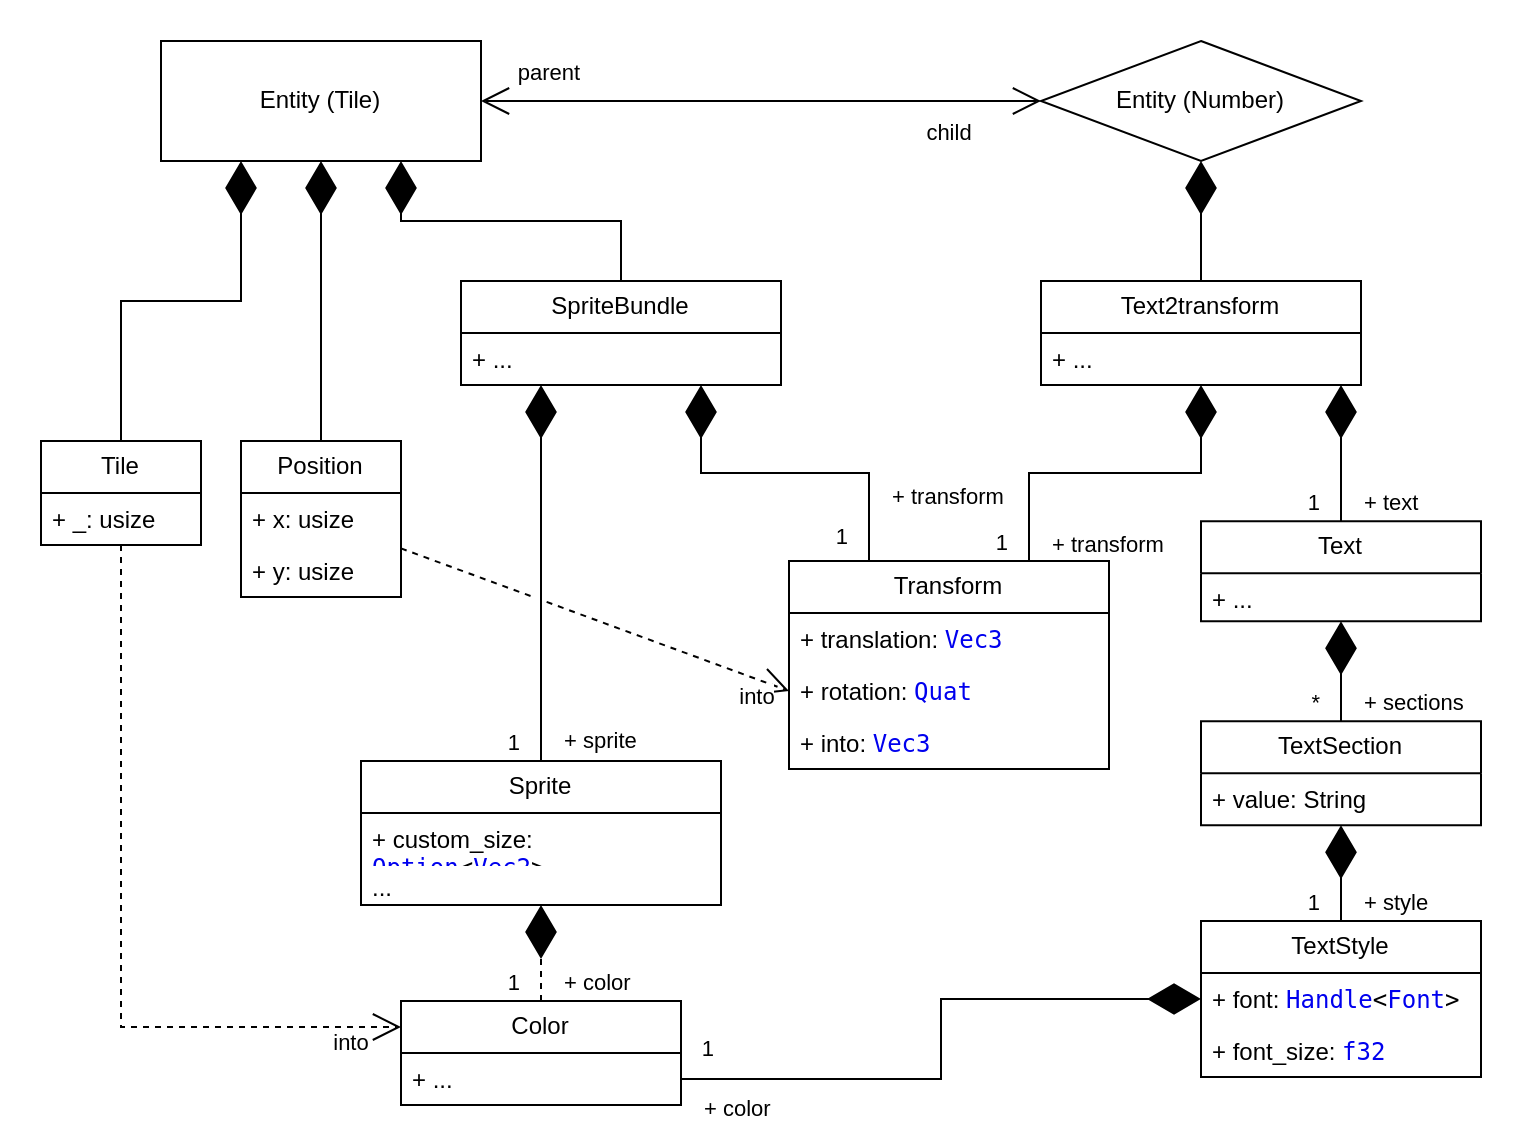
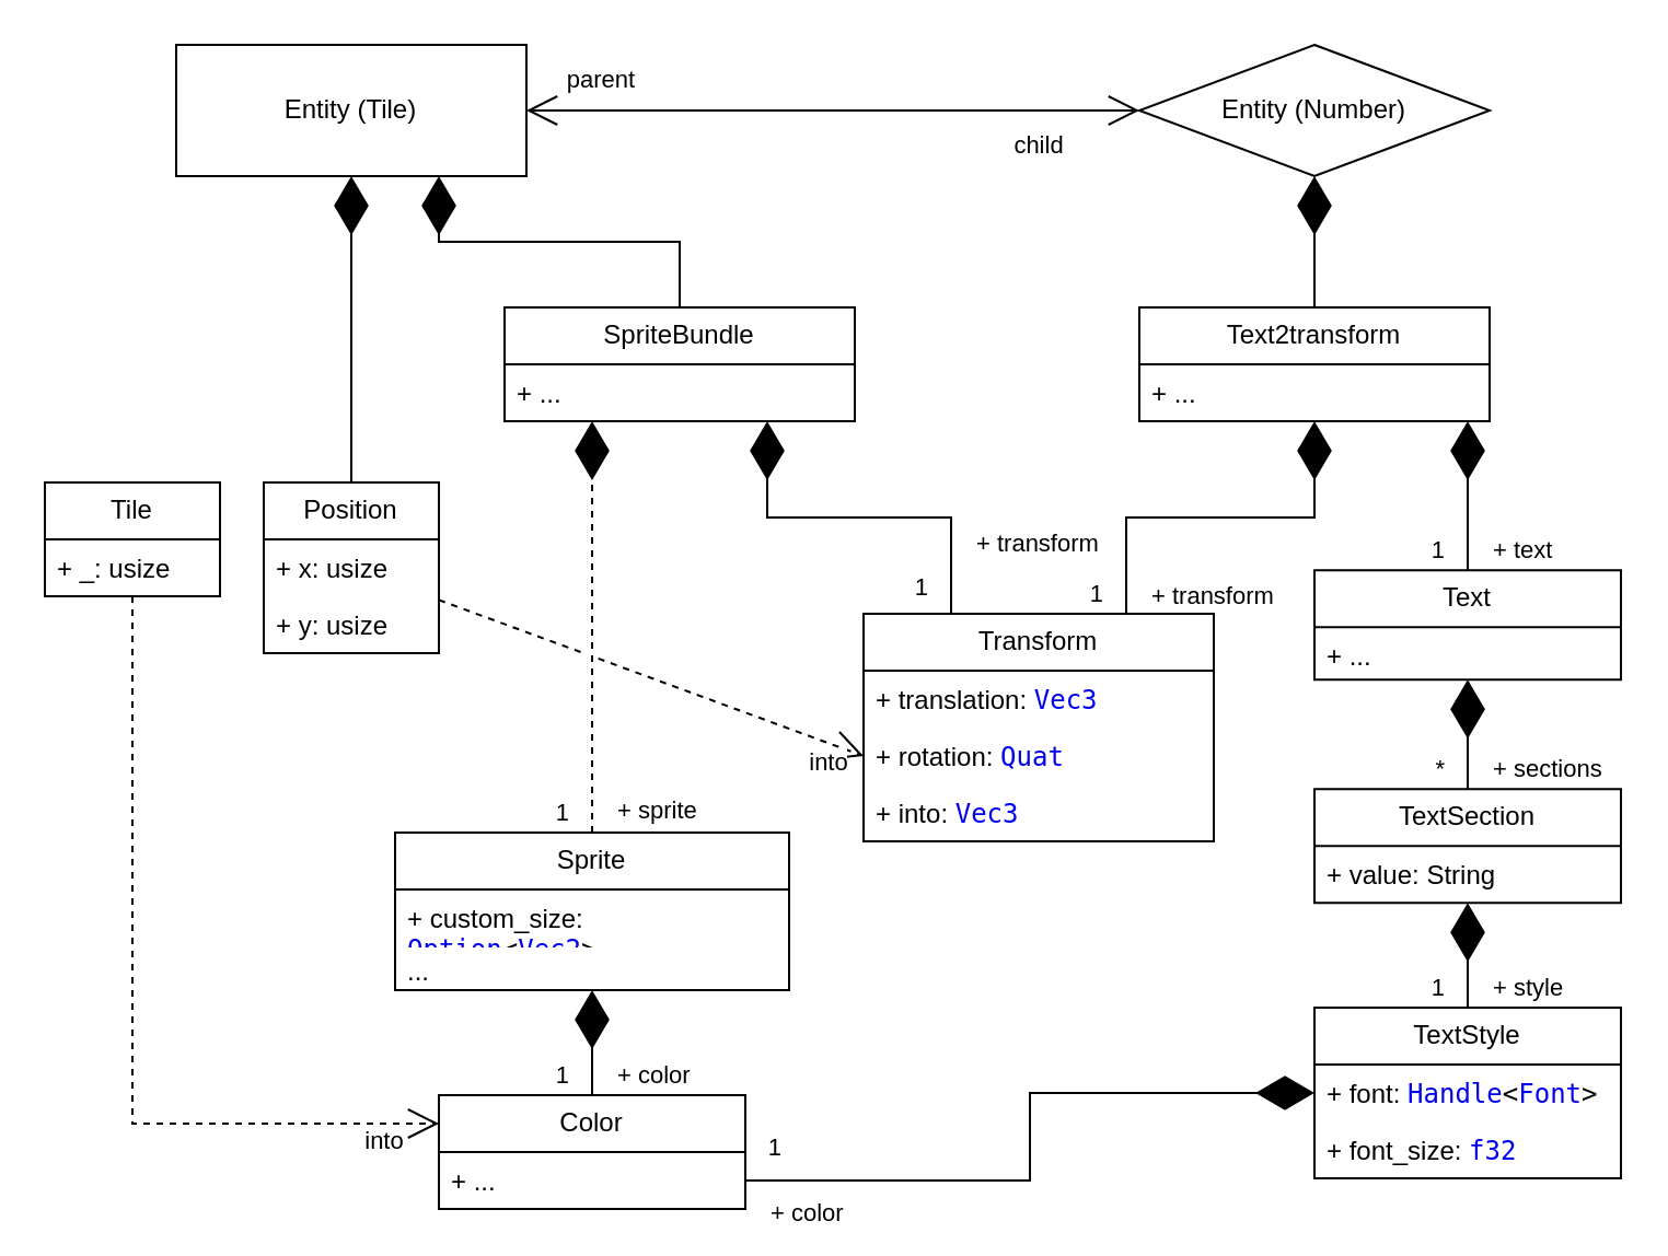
- <mxCell id="23" value="" style="endArrow=diamondThin;endFill=1;endSize=24;html=1;rounded=0;exitX=0.5;exitY=0;exitDx=0;exitDy=0;edgeStyle=elbowEdgeStyle;elbow=vertical;entryX=0.25;entryY=1;entryDx=0;entryDy=0;" edge="1" parent="1" source="2" target="22"><mxGeometry width="160" relative="1" as="geometry"><mxPoint x="450" y="309" as="sourcePoint" /><mxPoint x="550" y="220" as="targetPoint" /></mxGeometry></mxCell>
- <mxCell id="16" value="" style="endArrow=diamondThin;endFill=1;endSize=24;html=1;rounded=0;edgeStyle=elbowEdgeStyle;elbow=vertical;entryX=0.25;entryY=1;entryDx=0;entryDy=0;exitX=0.5;exitY=0;exitDx=0;exitDy=0;" edge="1" parent="1" source="9" target="41"><mxGeometry width="160" relative="1" as="geometry"><mxPoint x="190" y="140" as="sourcePoint" /><mxPoint x="330" y="210" as="targetPoint" /><Array as="points"><mxPoint x="350" y="260" /></Array></mxGeometry></mxCell>
+ <mxCell id="16" value="" style="endArrow=diamondThin;endFill=1;endSize=24;html=1;rounded=0;edgeStyle=elbowEdgeStyle;elbow=vertical;entryX=0.25;entryY=1;entryDx=0;entryDy=0;exitX=0.5;exitY=0;exitDx=0;exitDy=0;dashed=1;" edge="1" parent="1" source="9" target="41"><mxGeometry width="160" relative="1" as="geometry"><mxPoint x="190" y="140" as="sourcePoint" /><mxPoint x="330" y="210" as="targetPoint" /><Array as="points"><mxPoint x="350" y="260" /></Array></mxGeometry></mxCell>
- <mxCell id="26" value="" style="endArrow=diamondThin;endFill=1;endSize=24;html=1;rounded=0;edgeStyle=elbowEdgeStyle;elbow=vertical;dashed=1;" edge="1" parent="1" source="7" target="9"><mxGeometry width="160" relative="1" as="geometry"><mxPoint x="170" y="430" as="sourcePoint" /><mxPoint x="330" y="430" as="targetPoint" /></mxGeometry></mxCell>
+ <mxCell id="26" value="" style="endArrow=diamondThin;endFill=1;endSize=24;html=1;rounded=0;edgeStyle=elbowEdgeStyle;elbow=vertical;" edge="1" parent="1" source="7" target="9"><mxGeometry width="160" relative="1" as="geometry"><mxPoint x="170" y="430" as="sourcePoint" /><mxPoint x="330" y="430" as="targetPoint" /></mxGeometry></mxCell>
